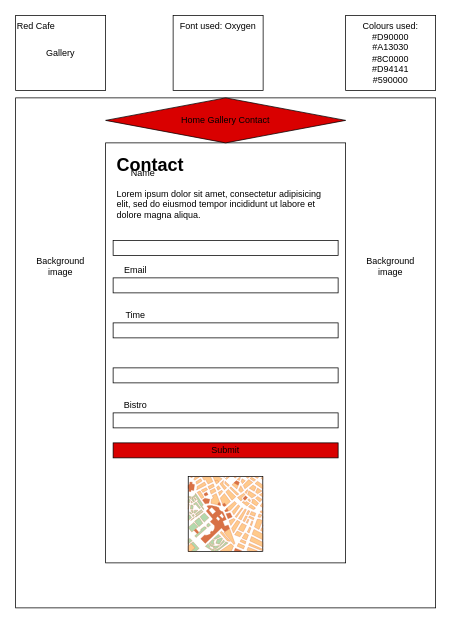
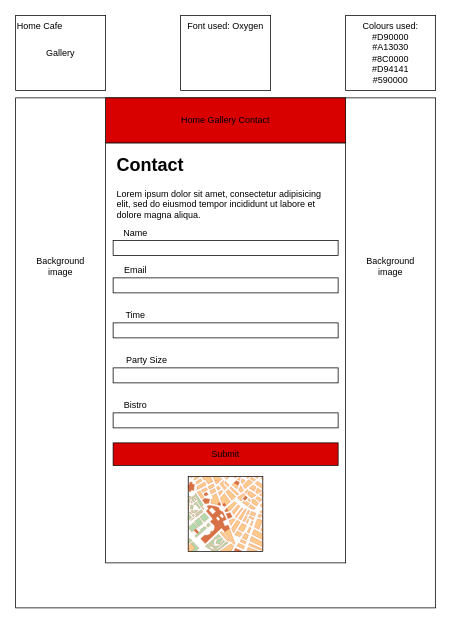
- <mxCell id="2" value="&lt;div&gt;Red Cafe&lt;br&gt;&lt;/div&gt;" style="text;html=1;strokeColor=default;fillColor=none;align=left;verticalAlign=top;whiteSpace=wrap;rounded=0;perimeterSpacing=1;labelPosition=center;verticalLabelPosition=middle;" vertex="1" parent="1"><mxGeometry x="20" y="20" width="120" height="100" as="geometry" /></mxCell>
+ <mxCell id="2" value="&lt;div&gt;Home Cafe&lt;br&gt;&lt;/div&gt;" style="text;html=1;strokeColor=default;fillColor=none;align=left;verticalAlign=top;whiteSpace=wrap;rounded=0;perimeterSpacing=1;labelPosition=center;verticalLabelPosition=middle;" vertex="1" parent="1"><mxGeometry x="20" y="20" width="120" height="100" as="geometry" /></mxCell>
- <mxCell id="10" value="Font used: Oxygen" style="text;html=1;strokeColor=default;fillColor=none;align=center;verticalAlign=top;whiteSpace=wrap;rounded=0;perimeterSpacing=1;labelPosition=center;verticalLabelPosition=middle;" vertex="1" parent="1"><mxGeometry x="230" y="20" width="120" height="100" as="geometry" /></mxCell>
+ <mxCell id="10" value="Font used: Oxygen" style="text;html=1;strokeColor=default;fillColor=none;align=center;verticalAlign=top;whiteSpace=wrap;rounded=0;perimeterSpacing=1;labelPosition=center;verticalLabelPosition=middle;" vertex="1" parent="1"><mxGeometry x="240" y="20" width="120" height="100" as="geometry" /></mxCell>
- <mxCell id="7" value="Home Gallery Contact" style="rhombus;whiteSpace=wrap;html=1;fillColor=#D90000;" vertex="1" parent="1"><mxGeometry x="140" y="130" width="320" height="60" as="geometry" /></mxCell>
+ <mxCell id="7" value="Home Gallery Contact" style="rounded=0;whiteSpace=wrap;html=1;fillColor=#D90000;" vertex="1" parent="1"><mxGeometry x="140" y="130" width="320" height="60" as="geometry" /></mxCell>
- <mxCell id="13" value="Name" style="text;html=1;strokeColor=none;fillColor=none;align=center;verticalAlign=middle;whiteSpace=wrap;rounded=0;" vertex="1" parent="1"><mxGeometry x="160" y="220" width="60" height="20" as="geometry" /></mxCell>
+ <mxCell id="13" value="Name" style="text;html=1;strokeColor=none;fillColor=none;align=center;verticalAlign=middle;whiteSpace=wrap;rounded=0;" vertex="1" parent="1"><mxGeometry x="150" y="300" width="60" height="20" as="geometry" /></mxCell>
+ <mxCell id="19" value="Party Size" style="text;html=1;strokeColor=none;fillColor=none;align=center;verticalAlign=middle;whiteSpace=wrap;rounded=0;" vertex="1" parent="1"><mxGeometry x="150" y="470" width="90" height="20" as="geometry" /></mxCell>
- <mxCell id="22" value="Submit" style="rounded=0;whiteSpace=wrap;html=1;fillColor=#D90000;" vertex="1" parent="1"><mxGeometry x="150" y="590" width="300" height="20" as="geometry" /></mxCell>
+ <mxCell id="22" value="Submit" style="rounded=0;whiteSpace=wrap;html=1;fillColor=#D90000;" vertex="1" parent="1"><mxGeometry x="150" y="590" width="300" height="30" as="geometry" /></mxCell>
